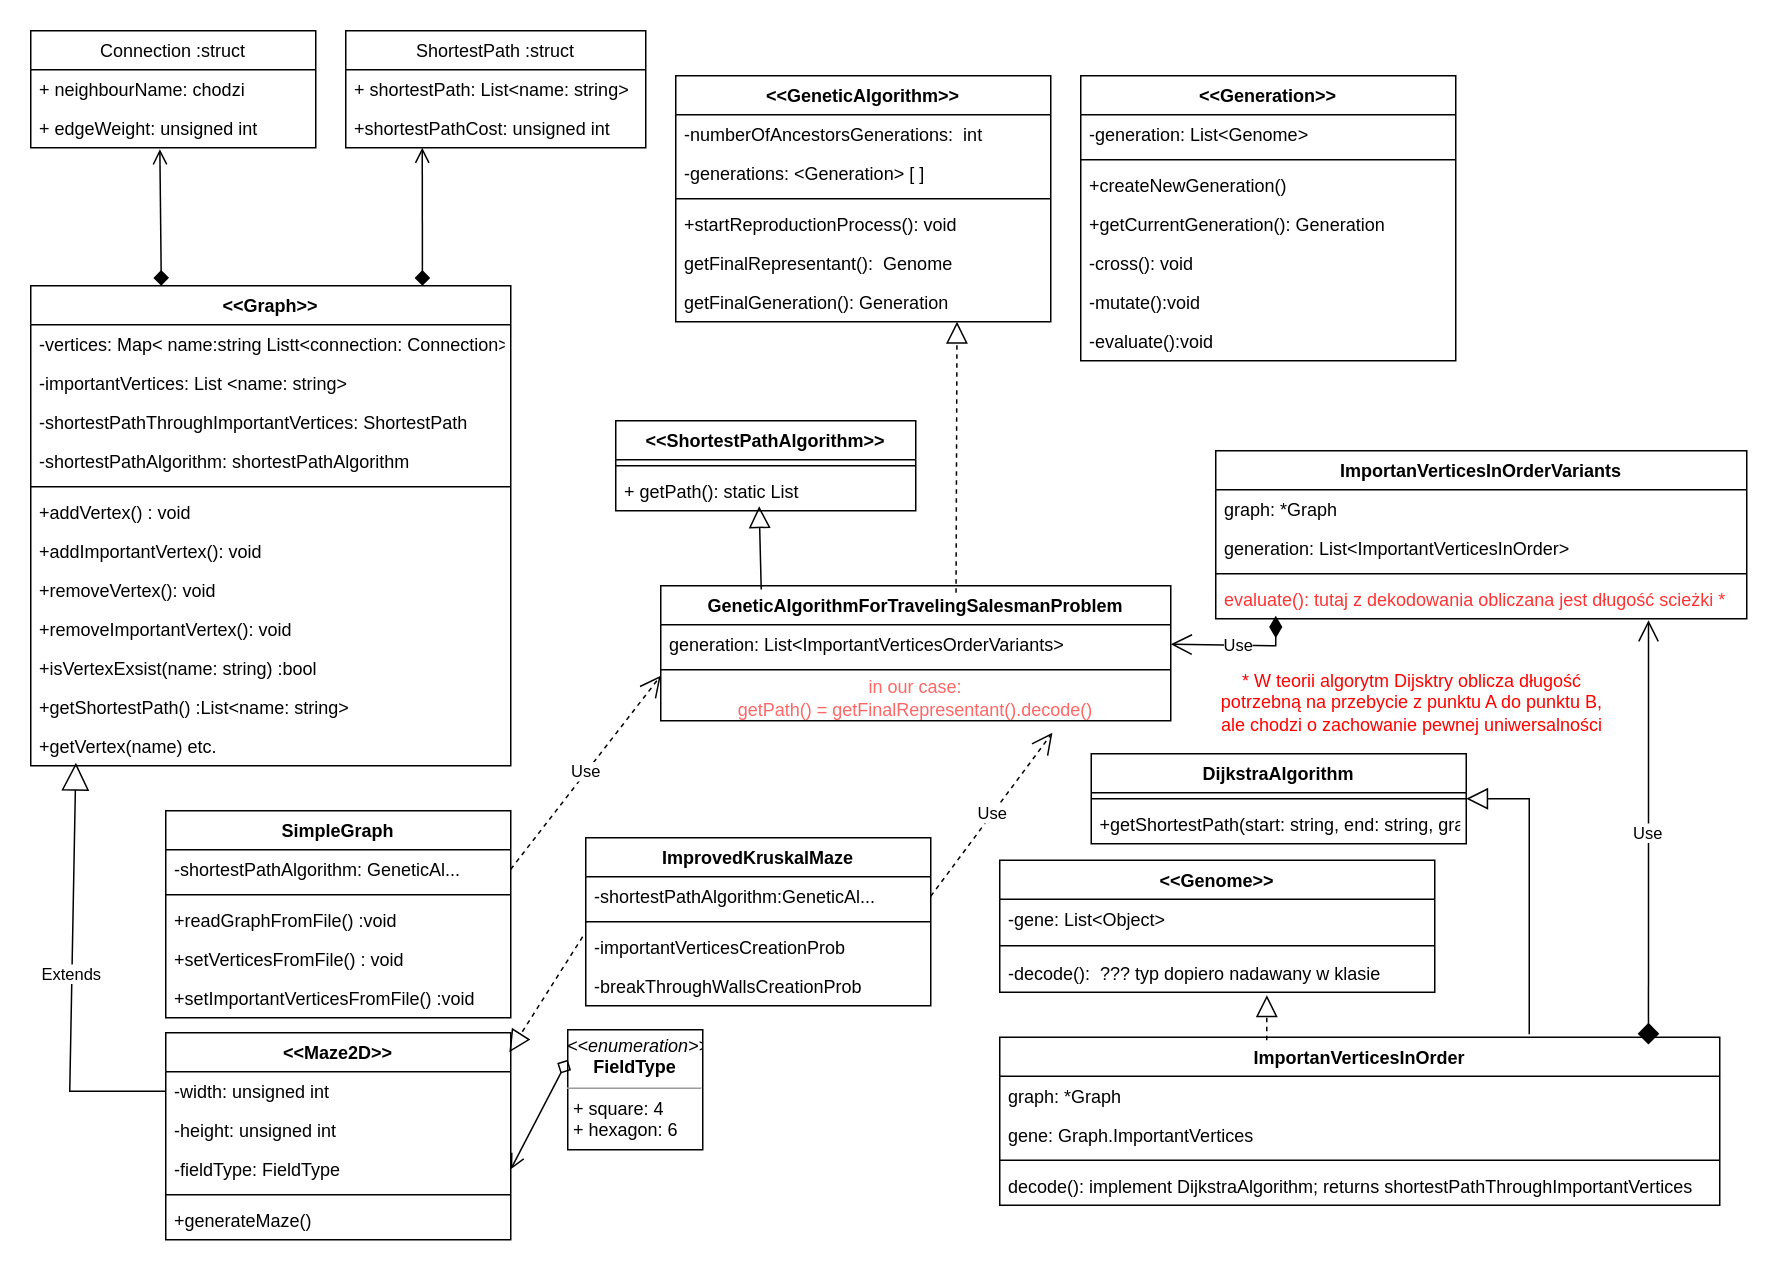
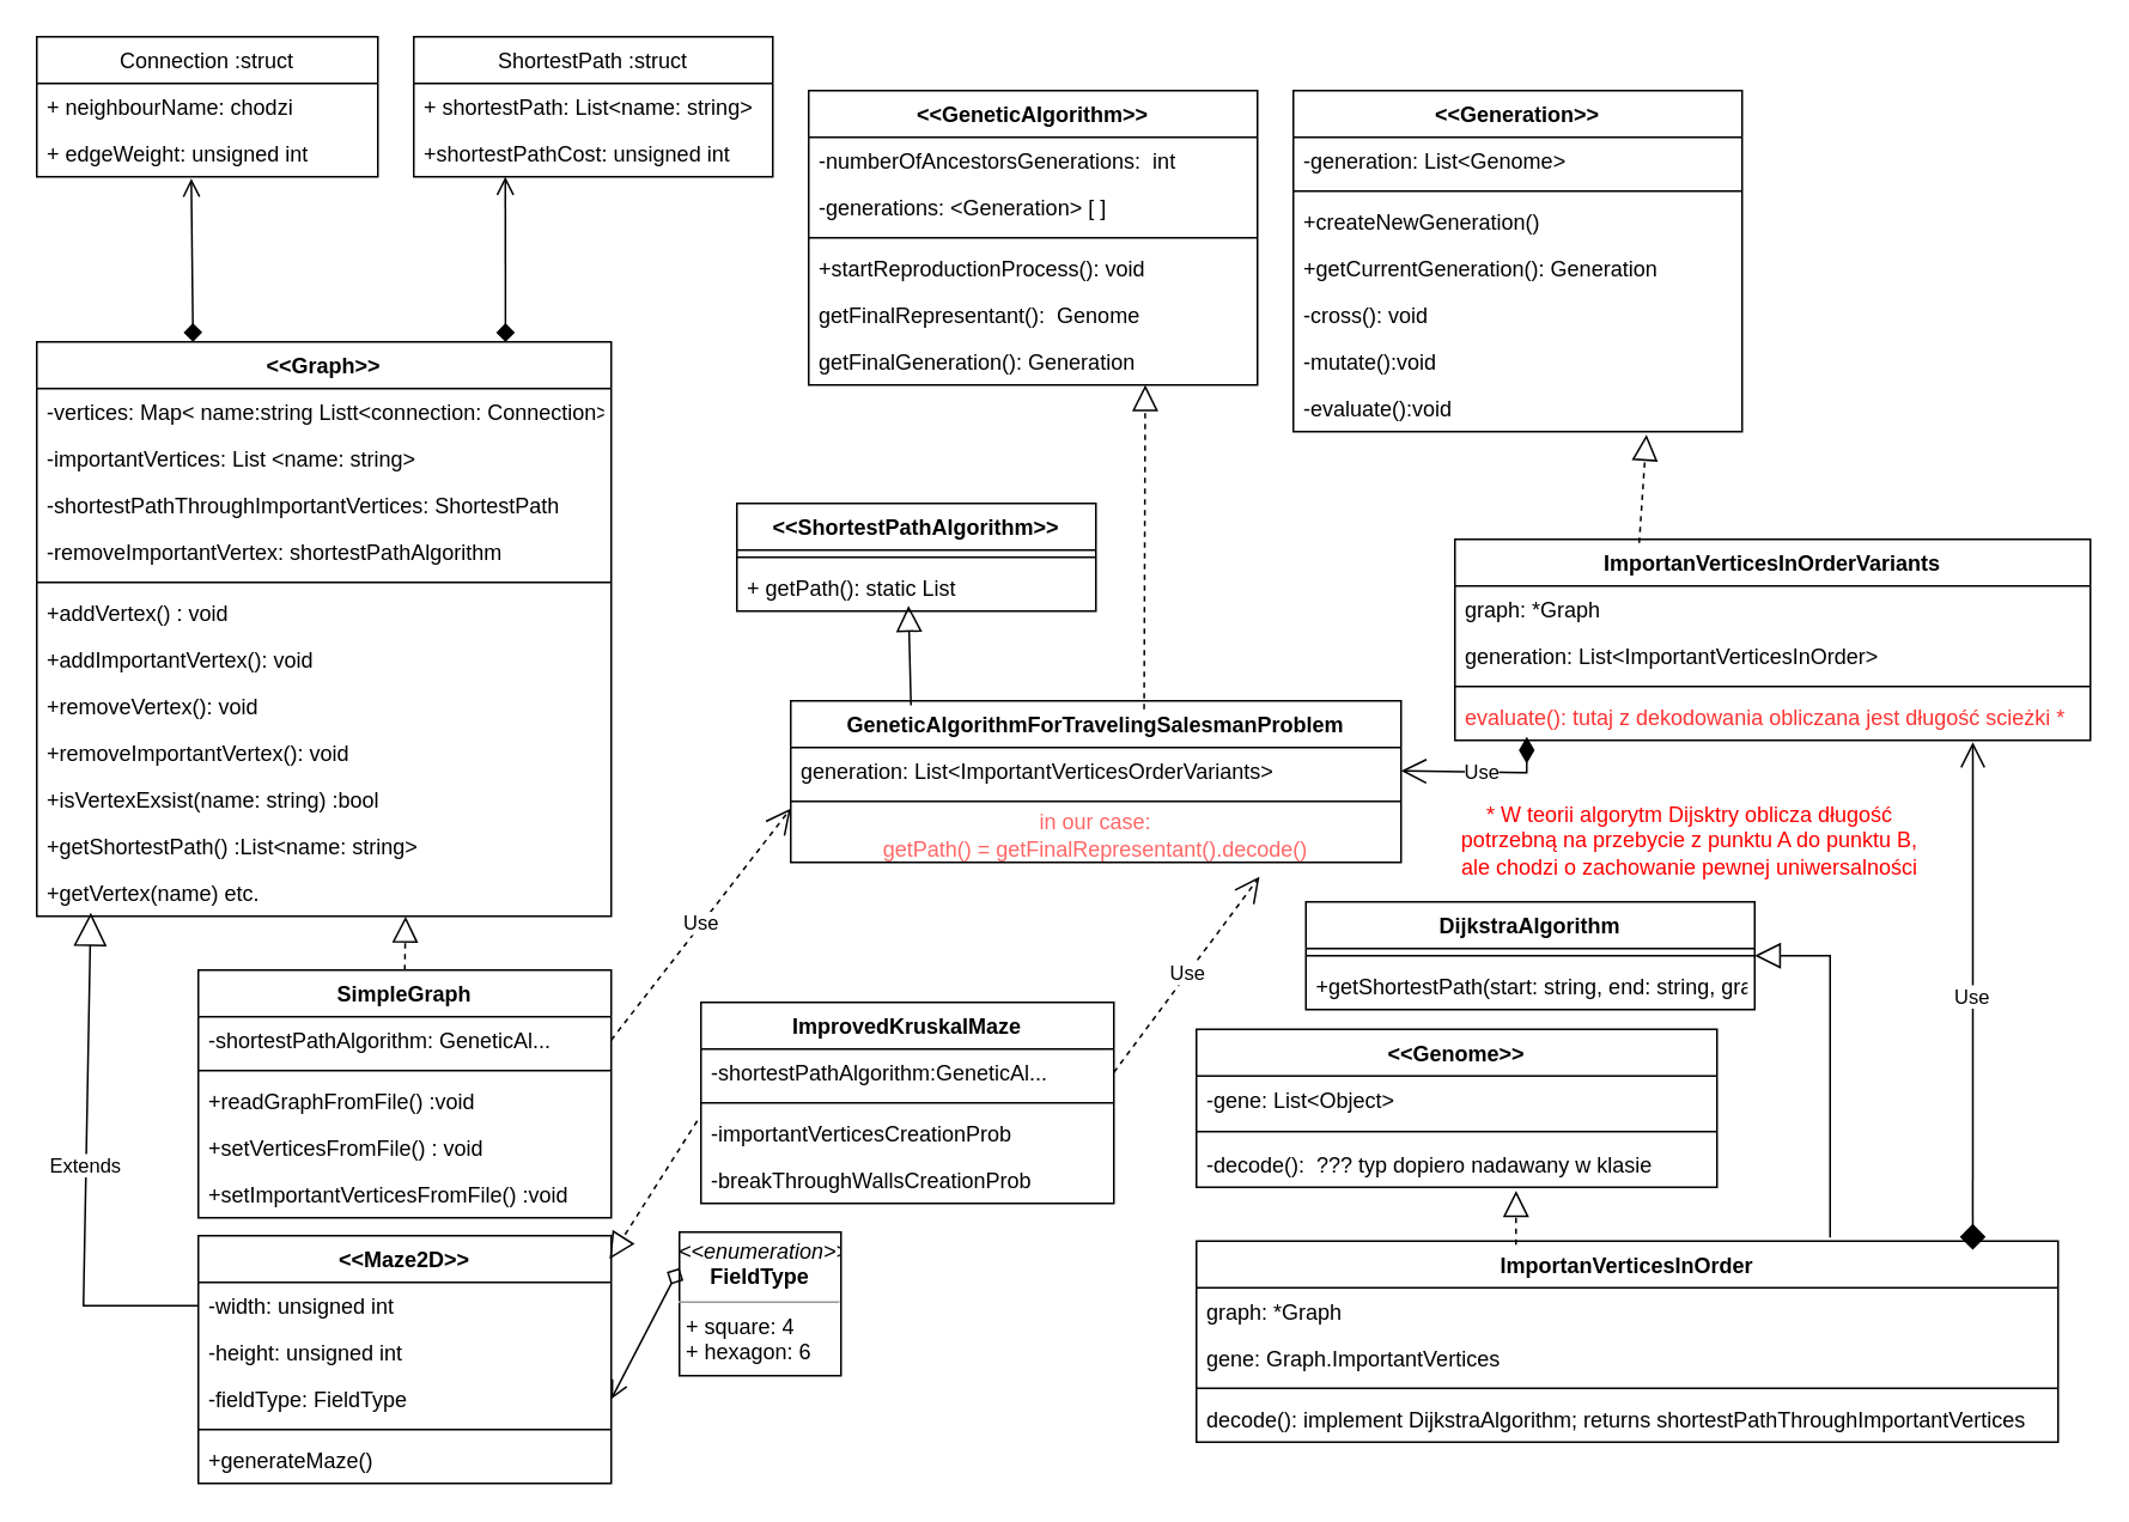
+ <mxCell id="72" value="" style="endArrow=block;endFill=0;endSize=12;html=1;rounded=0;exitX=0.29;exitY=0.018;exitDx=0;exitDy=0;exitPerimeter=0;dashed=1;entryX=0.787;entryY=1.066;entryDx=0;entryDy=0;entryPerimeter=0;" parent="1" source="67" target="52" edge="1"><mxGeometry width="160" relative="1" as="geometry"><mxPoint x="1030" y="420" as="sourcePoint" /><mxPoint x="910" y="260" as="targetPoint" /></mxGeometry></mxCell>
- <mxCell id="6" value="-shortestPathAlgorithm: shortestPathAlgorithm" style="text;strokeColor=none;fillColor=none;align=left;verticalAlign=top;spacingLeft=4;spacingRight=4;overflow=hidden;rotatable=0;points=[[0,0.5],[1,0.5]];portConstraint=eastwest;" parent="2" vertex="1"><mxGeometry y="104" width="320" height="26" as="geometry" /></mxCell>
+ <mxCell id="6" value="-removeImportantVertex: shortestPathAlgorithm" style="text;strokeColor=none;fillColor=none;align=left;verticalAlign=top;spacingLeft=4;spacingRight=4;overflow=hidden;rotatable=0;points=[[0,0.5],[1,0.5]];portConstraint=eastwest;" parent="2" vertex="1"><mxGeometry y="104" width="320" height="26" as="geometry" /></mxCell>
+ <mxCell id="27" value="" style="endArrow=block;endFill=0;endSize=12;html=1;rounded=0;entryX=0.642;entryY=1.006;entryDx=0;entryDy=0;entryPerimeter=0;exitX=0.5;exitY=0;exitDx=0;exitDy=0;dashed=1;" parent="1" source="18" target="14" edge="1"><mxGeometry width="160" relative="1" as="geometry"><mxPoint x="124" y="590" as="sourcePoint" /><mxPoint x="170" y="330" as="targetPoint" /></mxGeometry></mxCell>
